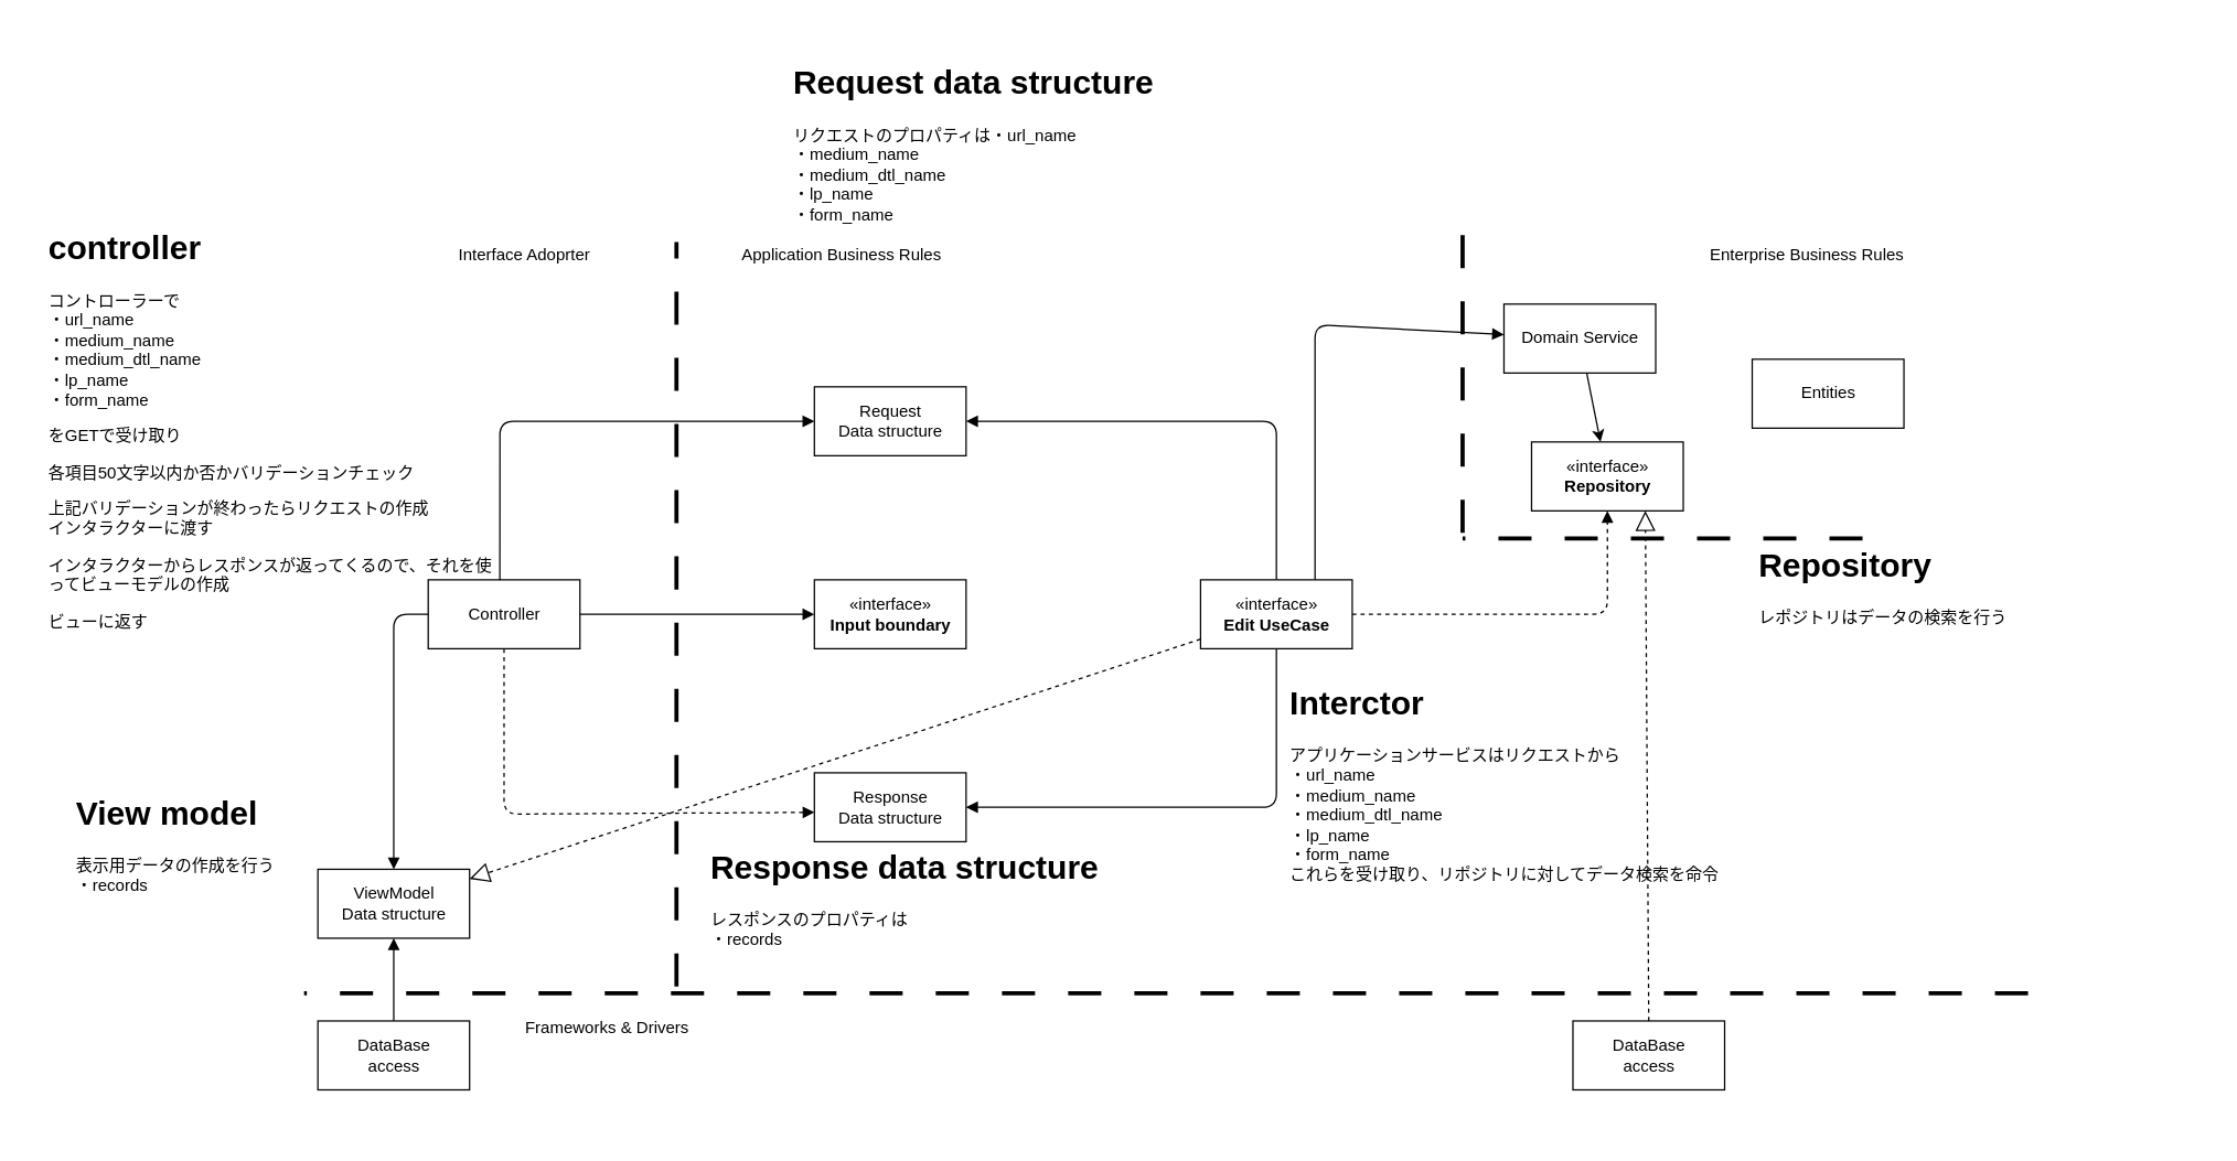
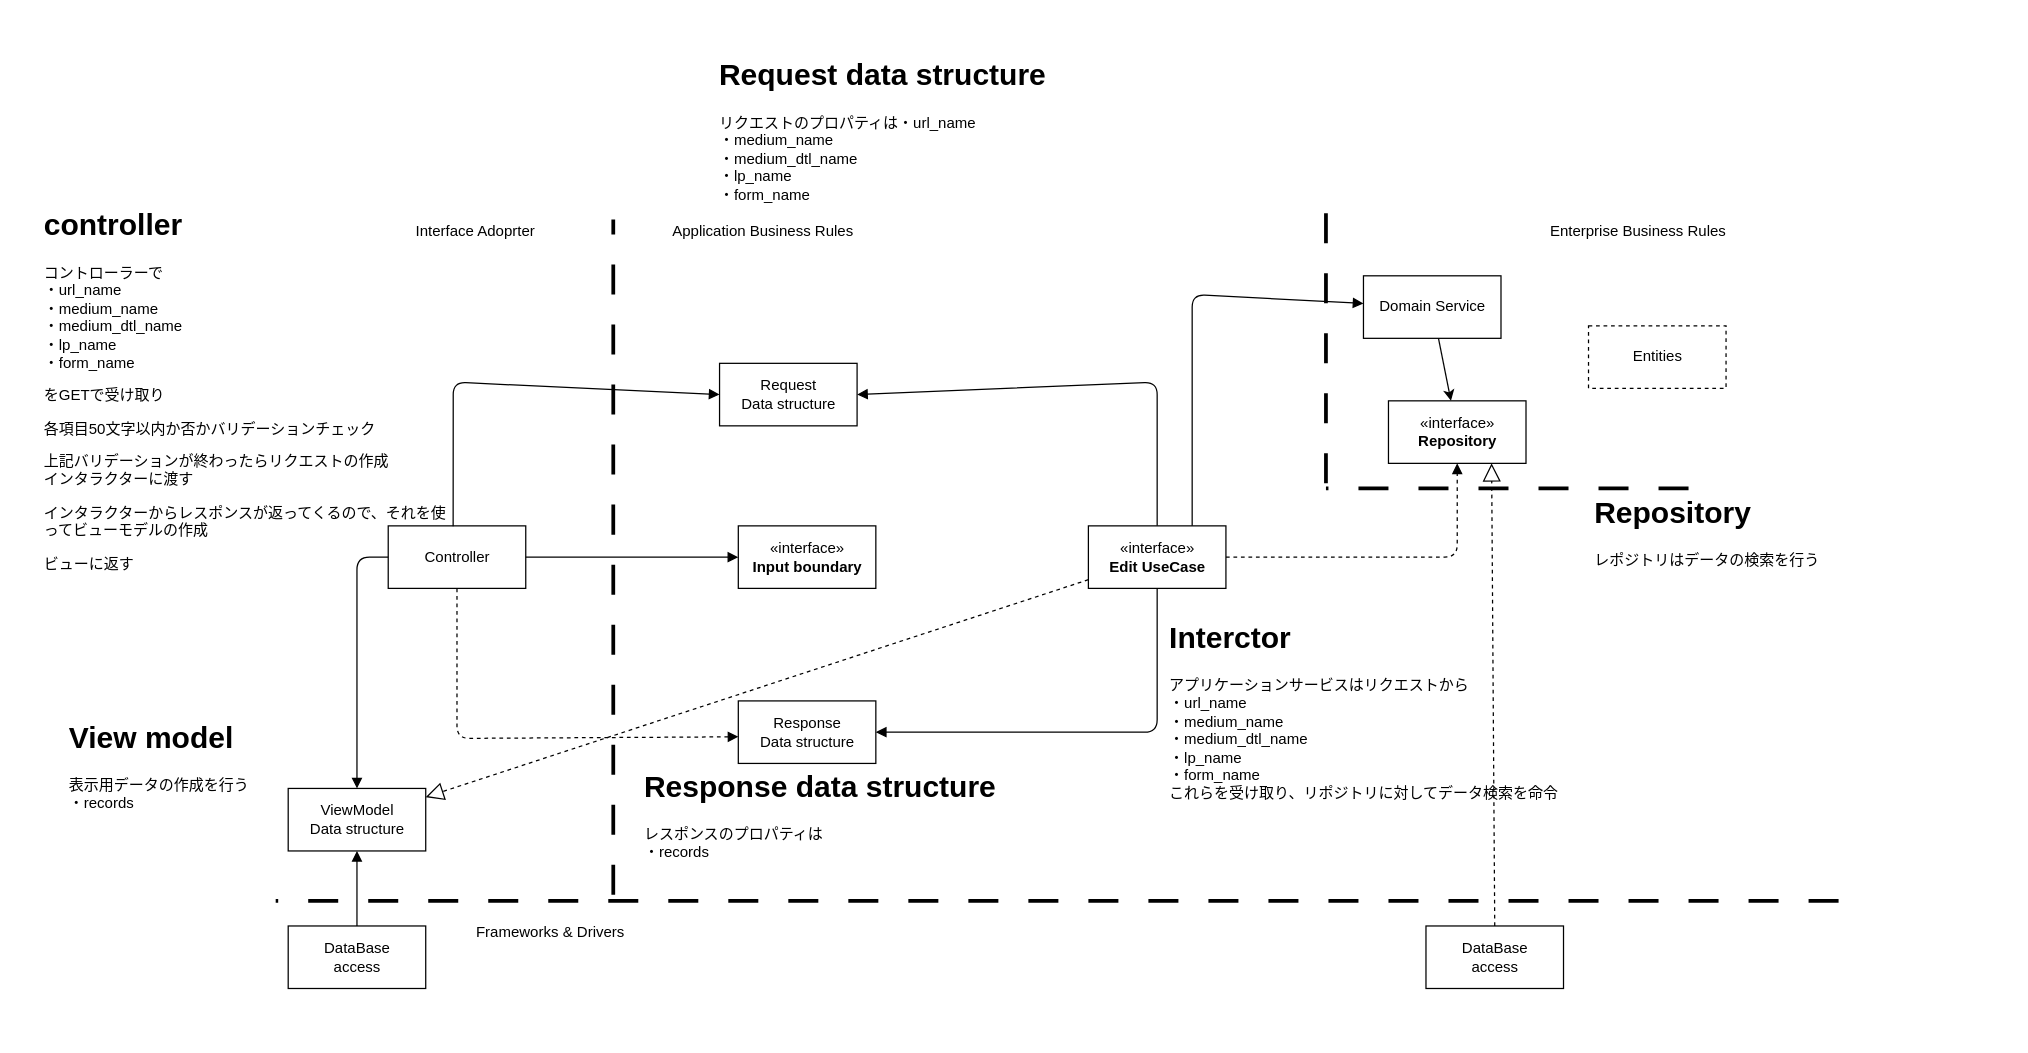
- <mxCell id="18" value="Entities" style="html=1;" parent="1" vertex="1"><mxGeometry x="1270" y="260" width="110" height="50" as="geometry" /></mxCell>
+ <mxCell id="18" value="Entities" style="html=1;dashed=1;" parent="1" vertex="1"><mxGeometry x="1270" y="260" width="110" height="50" as="geometry" /></mxCell>
- <mxCell id="5" value="Request&lt;br&gt;Data structure" style="html=1;" parent="1" vertex="1"><mxGeometry x="590" y="280" width="110" height="50" as="geometry" /></mxCell>
+ <mxCell id="5" value="Request&lt;br&gt;Data structure" style="html=1;" parent="1" vertex="1"><mxGeometry x="575" y="290" width="110" height="50" as="geometry" /></mxCell>
